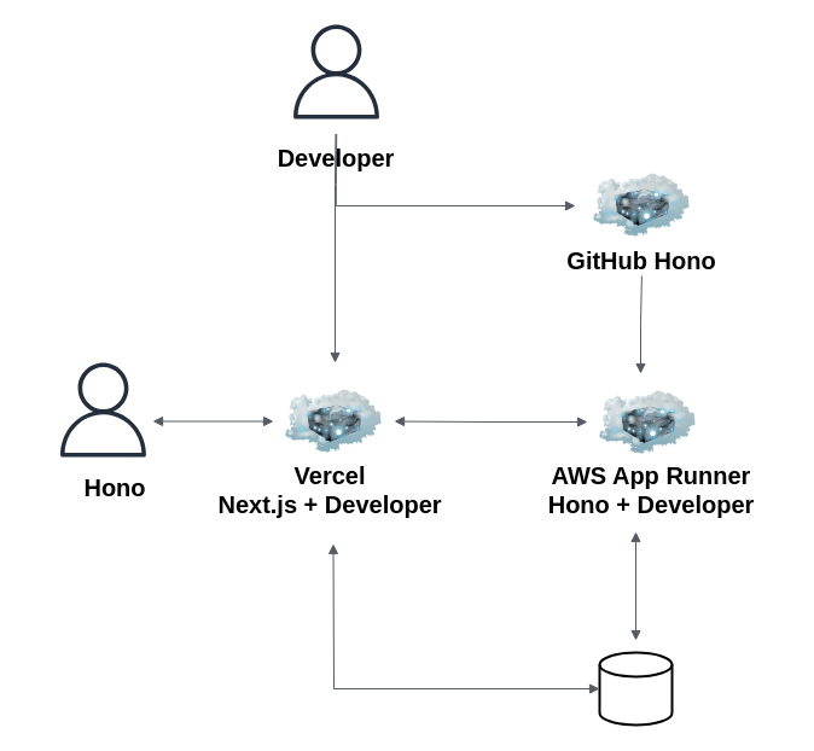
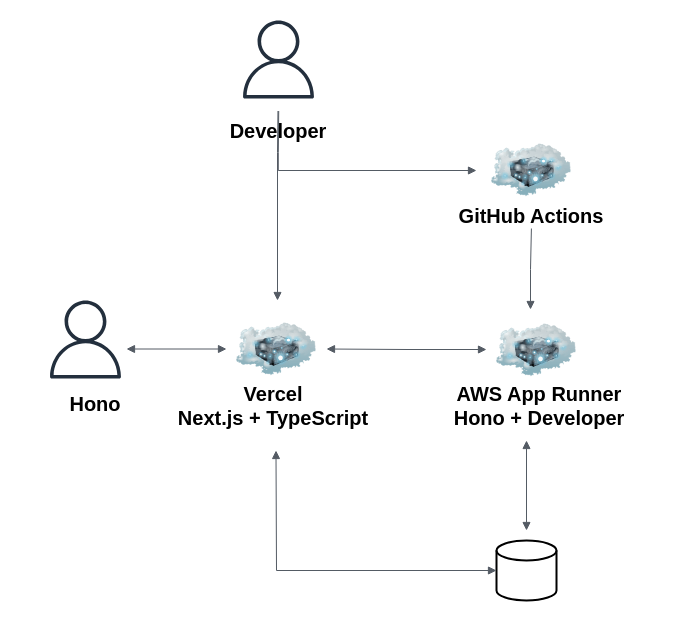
- <mxCell id="9" value="&lt;font style=&quot;font-size: 20px;&quot;&gt;&lt;b&gt;GitHub Hono&lt;/b&gt;&lt;/font&gt;" style="text;html=1;align=center;verticalAlign=middle;whiteSpace=wrap;rounded=0;" vertex="1" parent="1"><mxGeometry x="456" y="200" width="150" height="30" as="geometry" /></mxCell>
+ <mxCell id="9" value="&lt;font style=&quot;font-size: 20px;&quot;&gt;&lt;b&gt;GitHub Actions&lt;/b&gt;&lt;/font&gt;" style="text;html=1;align=center;verticalAlign=middle;whiteSpace=wrap;rounded=0;" vertex="1" parent="1"><mxGeometry x="456" y="200" width="150" height="30" as="geometry" /></mxCell>
- <mxCell id="11" value="&lt;font style=&quot;font-size: 20px;&quot;&gt;&lt;b&gt;Vercel&lt;/b&gt;&lt;/font&gt;&lt;div&gt;&lt;font style=&quot;font-size: 20px;&quot;&gt;&lt;b&gt;Next.js + Developer&lt;/b&gt;&lt;/font&gt;&lt;/div&gt;" style="text;html=1;align=center;verticalAlign=middle;whiteSpace=wrap;rounded=0;" vertex="1" parent="1"><mxGeometry x="160" y="390" width="226" height="30" as="geometry" /></mxCell>
+ <mxCell id="11" value="&lt;font style=&quot;font-size: 20px;&quot;&gt;&lt;b&gt;Vercel&lt;/b&gt;&lt;/font&gt;&lt;div&gt;&lt;font style=&quot;font-size: 20px;&quot;&gt;&lt;b&gt;Next.js + TypeScript&lt;/b&gt;&lt;/font&gt;&lt;/div&gt;" style="text;html=1;align=center;verticalAlign=middle;whiteSpace=wrap;rounded=0;" vertex="1" parent="1"><mxGeometry x="160" y="390" width="226" height="30" as="geometry" /></mxCell>
